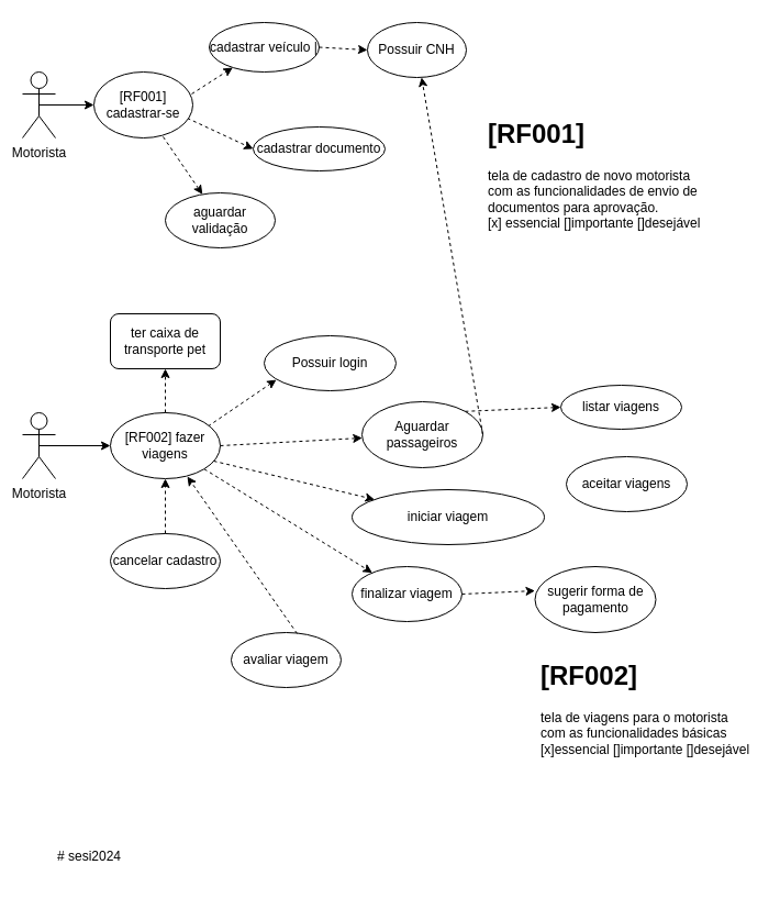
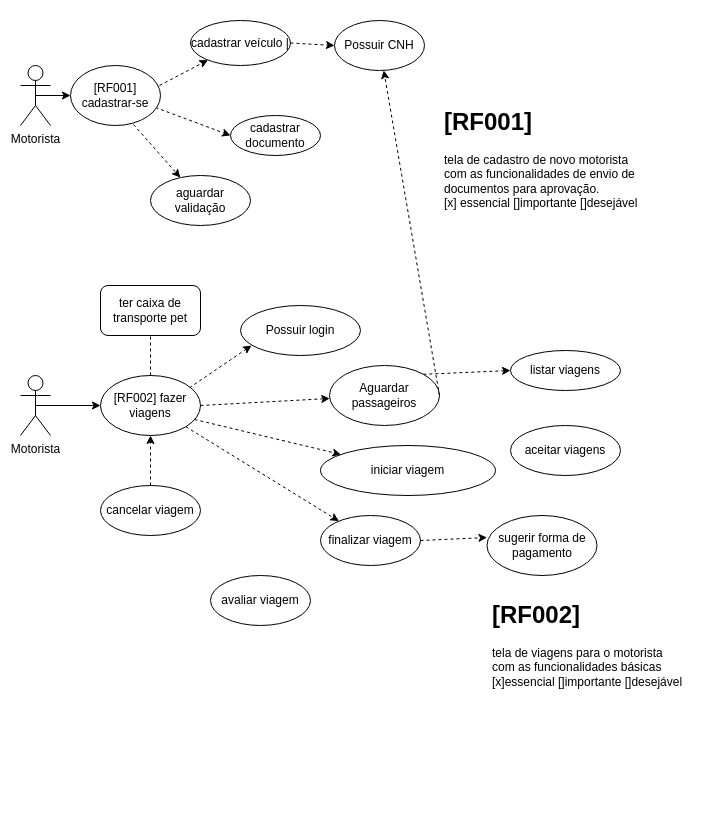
- <mxCell id="28" value="[RF001] cadastrar-se" style="ellipse;whiteSpace=wrap;html=1;" parent="1" vertex="1"><mxGeometry x="85" y="65" width="90" height="60" as="geometry" /></mxCell>
+ <mxCell id="28" value="[RF001] cadastrar-se" style="ellipse;whiteSpace=wrap;html=1;" parent="1" vertex="1"><mxGeometry x="70" y="65" width="90" height="60" as="geometry" /></mxCell>
- <mxCell id="4" value="cadastrar documento" style="ellipse;whiteSpace=wrap;html=1;" parent="1" vertex="1"><mxGeometry x="230" y="115" width="120" height="40" as="geometry" /></mxCell>
+ <mxCell id="4" value="cadastrar documento" style="ellipse;whiteSpace=wrap;html=1;" parent="1" vertex="1"><mxGeometry x="230" y="115" width="90" height="40" as="geometry" /></mxCell>
- <mxCell id="37" value="" style="endArrow=classic;html=1;rounded=0;exitX=0.5;exitY=0;exitDx=0;exitDy=0;dashed=1;" parent="1" source="29" target="36" edge="1"><mxGeometry width="50" height="50" relative="1" as="geometry"><mxPoint x="140" y="375" as="sourcePoint" /><mxPoint x="190" y="325" as="targetPoint" /></mxGeometry></mxCell>
+ <mxCell id="37" value="" style="endArrow=none;html=1;rounded=0;exitX=0.5;exitY=0;exitDx=0;exitDy=0;dashed=1;" parent="1" source="29" target="36" edge="1"><mxGeometry width="50" height="50" relative="1" as="geometry"><mxPoint x="140" y="375" as="sourcePoint" /><mxPoint x="190" y="325" as="targetPoint" /></mxGeometry></mxCell>
- <mxCell id="11" value="aceitar viagens" style="ellipse;whiteSpace=wrap;html=1;" parent="1" vertex="1"><mxGeometry x="515" y="415" width="110" height="50" as="geometry" /></mxCell>
+ <mxCell id="11" value="aceitar viagens" style="ellipse;whiteSpace=wrap;html=1;" parent="1" vertex="1"><mxGeometry x="510" y="425" width="110" height="50" as="geometry" /></mxCell>
- <mxCell id="17" value="" style="endArrow=classic;html=1;rounded=0;entryX=0.7;entryY=0.967;entryDx=0;entryDy=0;dashed=1;exitX=0.6;exitY=0.02;exitDx=0;exitDy=0;exitPerimeter=0;entryPerimeter=0;" parent="1" source="15" target="29" edge="1"><mxGeometry width="50" height="50" relative="1" as="geometry"><mxPoint x="290" y="485" as="sourcePoint" /><mxPoint x="163.97" y="429" as="targetPoint" /></mxGeometry></mxCell>
- <mxCell id="14" value="cancelar cadastro" style="ellipse;whiteSpace=wrap;html=1;" parent="1" vertex="1"><mxGeometry x="100" y="485" width="100" height="50" as="geometry" /></mxCell>
+ <mxCell id="14" value="cancelar viagem" style="ellipse;whiteSpace=wrap;html=1;" parent="1" vertex="1"><mxGeometry x="100" y="485" width="100" height="50" as="geometry" /></mxCell>
- <mxCell id="38" value="# sesi2024" style="text;whiteSpace=wrap;html=1;" vertex="1" parent="1"><mxGeometry x="50" y="765" width="90" height="40" as="geometry" /></mxCell>
